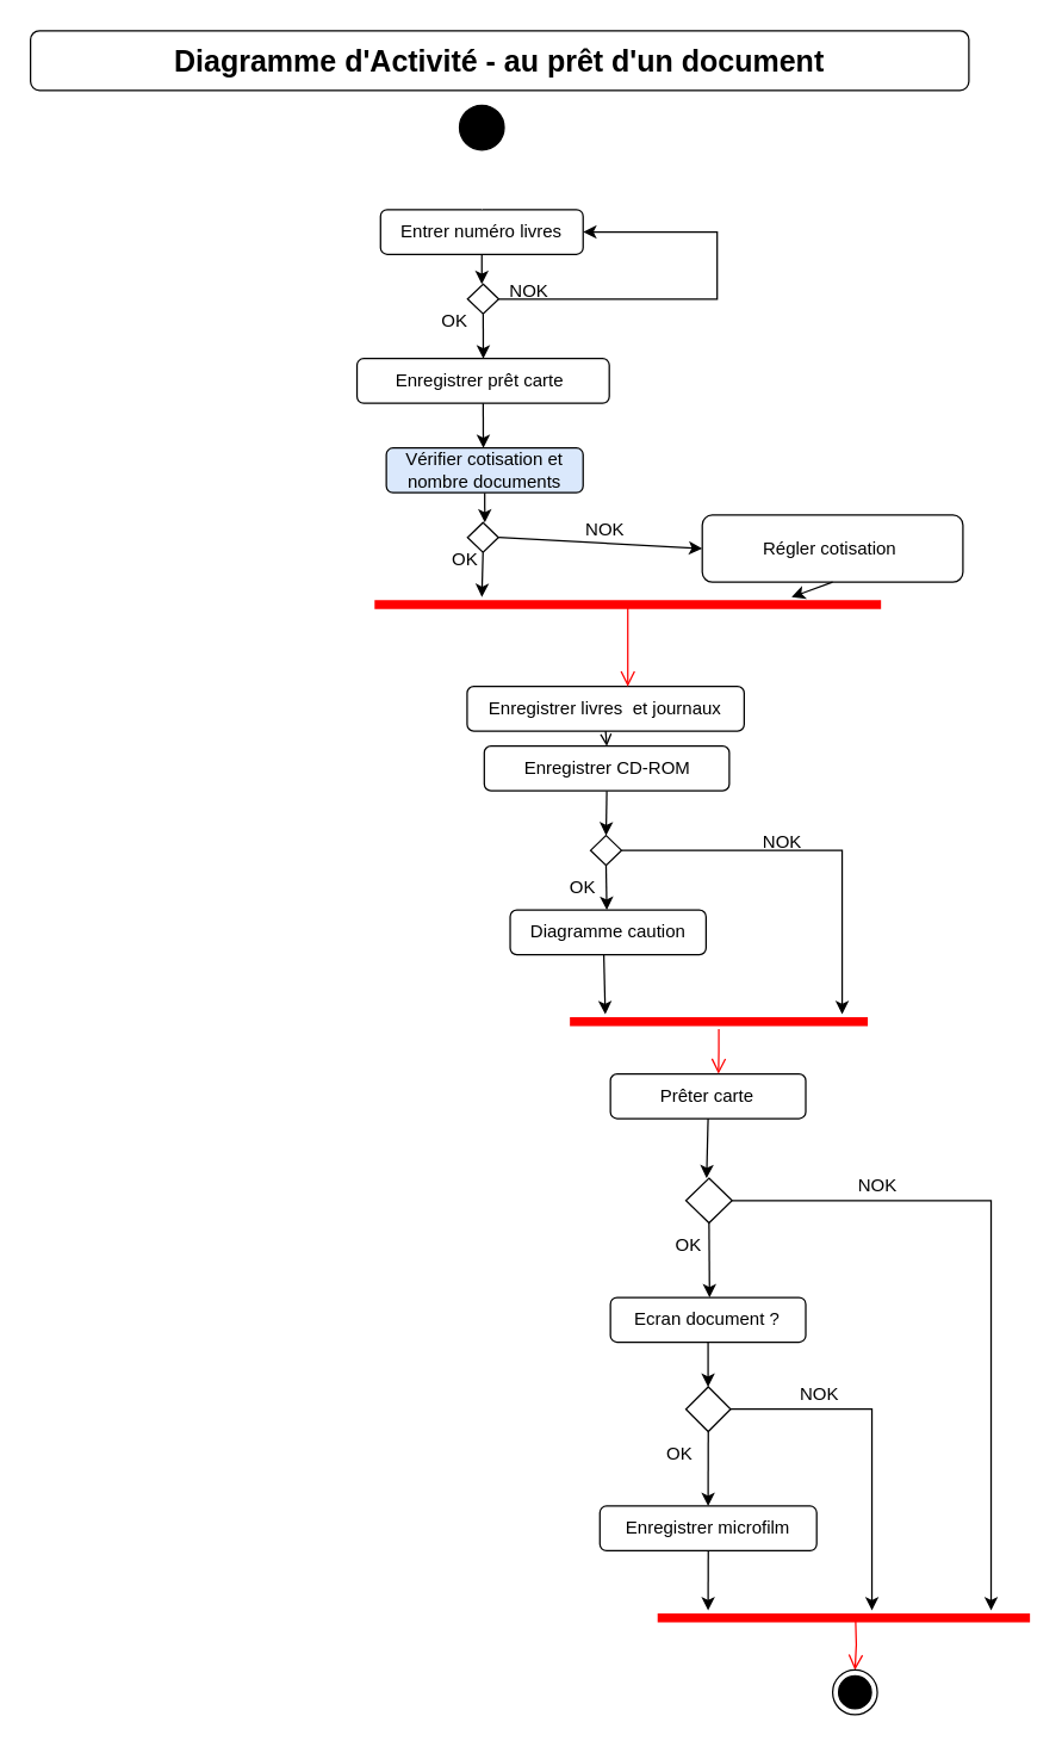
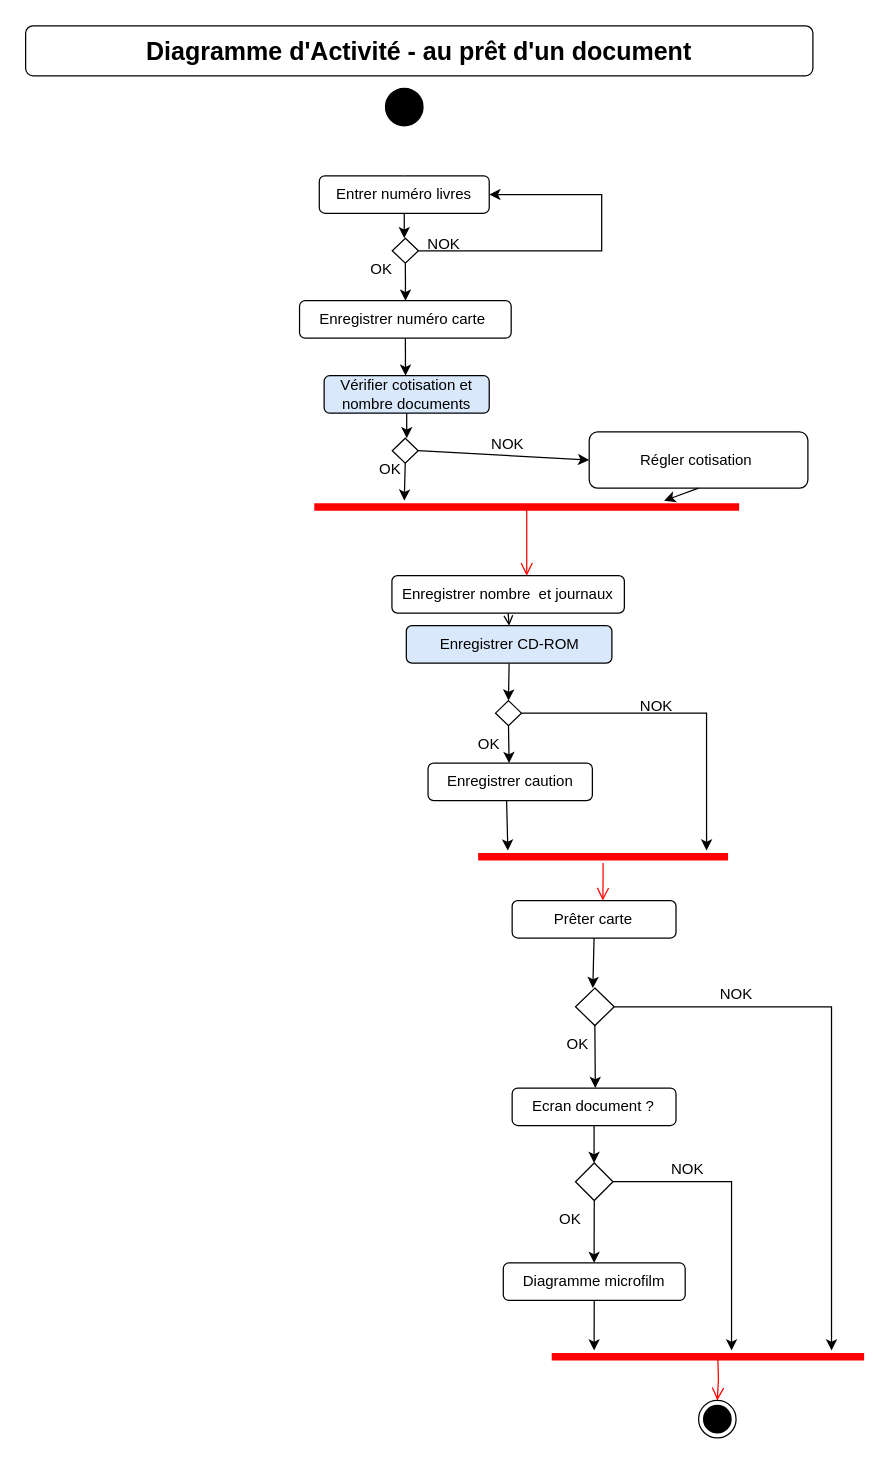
- <mxCell id="3" value="Enregistrer prêt carte&amp;nbsp;" style="rounded=1;whiteSpace=wrap;html=1;" parent="1" vertex="1"><mxGeometry x="239.2" y="240" width="169.37" height="30" as="geometry" /></mxCell>
+ <mxCell id="3" value="Enregistrer numéro carte&amp;nbsp;" style="rounded=1;whiteSpace=wrap;html=1;" parent="1" vertex="1"><mxGeometry x="239.2" y="240" width="169.37" height="30" as="geometry" /></mxCell>
- <mxCell id="13" value="&lt;p style=&quot;font-size: 12px;&quot;&gt;&lt;span style=&quot;font-size: 12px ; line-height: 1&quot;&gt;Enregistrer livres&amp;nbsp; et journaux&lt;/span&gt;&lt;/p&gt;" style="rounded=1;whiteSpace=wrap;html=1;fontSize=12;" parent="1" vertex="1"><mxGeometry x="313.13" y="460" width="186" height="30" as="geometry" /></mxCell>
+ <mxCell id="13" value="&lt;p style=&quot;font-size: 12px;&quot;&gt;&lt;span style=&quot;font-size: 12px ; line-height: 1&quot;&gt;Enregistrer nombre&amp;nbsp; et journaux&lt;/span&gt;&lt;/p&gt;" style="rounded=1;whiteSpace=wrap;html=1;fontSize=12;" parent="1" vertex="1"><mxGeometry x="313.13" y="460" width="186" height="30" as="geometry" /></mxCell>
- <mxCell id="25" value="Enregistrer CD-ROM" style="rounded=1;whiteSpace=wrap;html=1;fontSize=12;" parent="1" vertex="1"><mxGeometry x="324.65" y="500" width="164.5" height="30" as="geometry" /></mxCell>
+ <mxCell id="25" value="Enregistrer CD-ROM" style="rounded=1;whiteSpace=wrap;html=1;fontSize=12;fillColor=#dae8fc;" parent="1" vertex="1"><mxGeometry x="324.65" y="500" width="164.5" height="30" as="geometry" /></mxCell>
- <mxCell id="17" value="Diagramme caution" style="rounded=1;whiteSpace=wrap;html=1;fontSize=12;" parent="1" vertex="1"><mxGeometry x="342.03" y="610" width="131.5" height="30" as="geometry" /></mxCell>
+ <mxCell id="17" value="Enregistrer caution" style="rounded=1;whiteSpace=wrap;html=1;fontSize=12;" parent="1" vertex="1"><mxGeometry x="342.03" y="610" width="131.5" height="30" as="geometry" /></mxCell>
- <mxCell id="39" value="Enregistrer microfilm" style="rounded=1;whiteSpace=wrap;html=1;fontSize=12;" parent="1" vertex="1"><mxGeometry x="402.25" y="1010" width="145.56" height="30" as="geometry" /></mxCell>
+ <mxCell id="39" value="Diagramme microfilm" style="rounded=1;whiteSpace=wrap;html=1;fontSize=12;" parent="1" vertex="1"><mxGeometry x="402.25" y="1010" width="145.56" height="30" as="geometry" /></mxCell>
